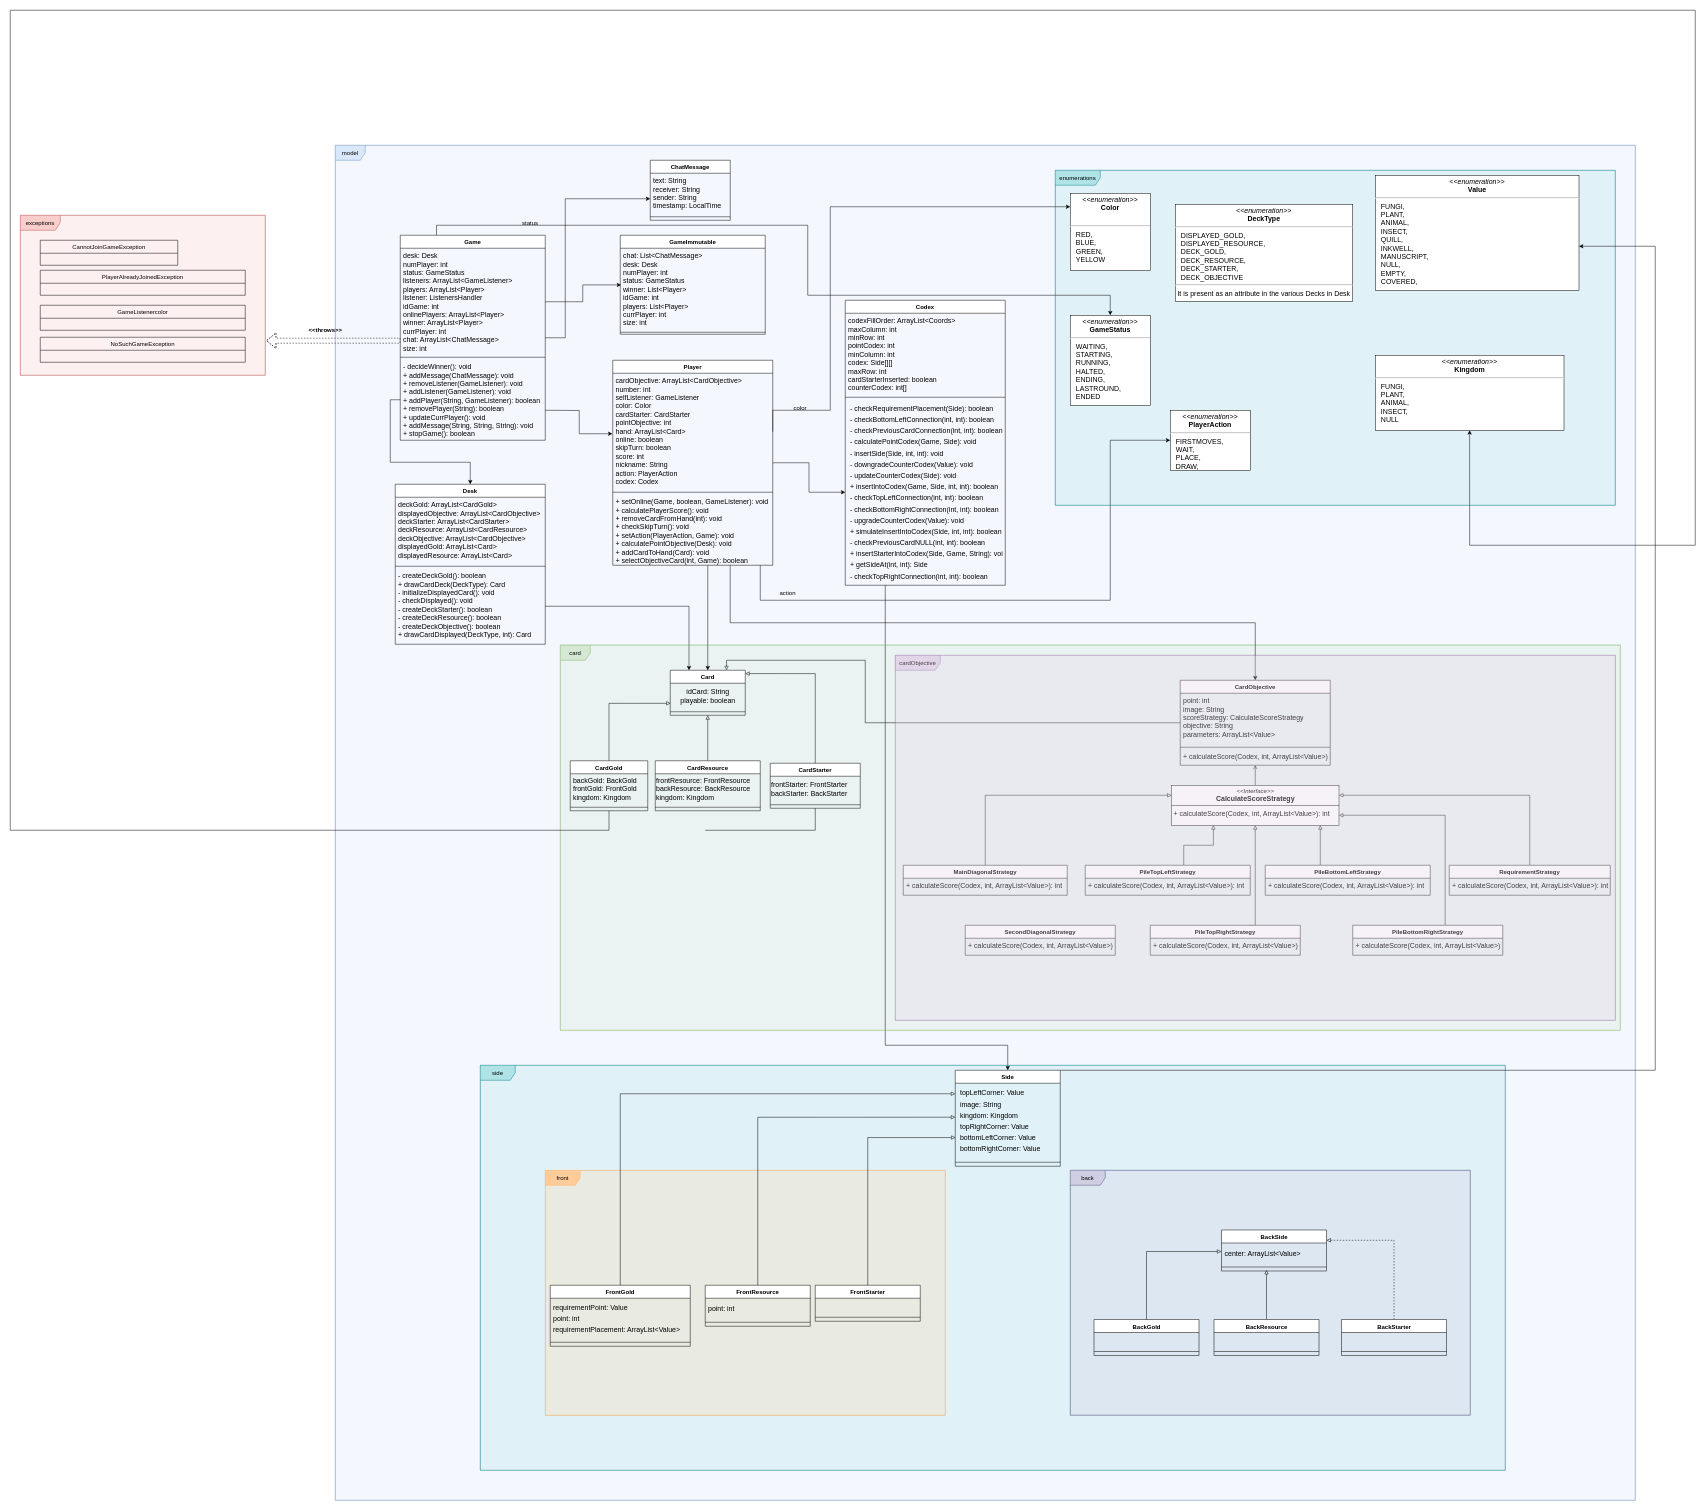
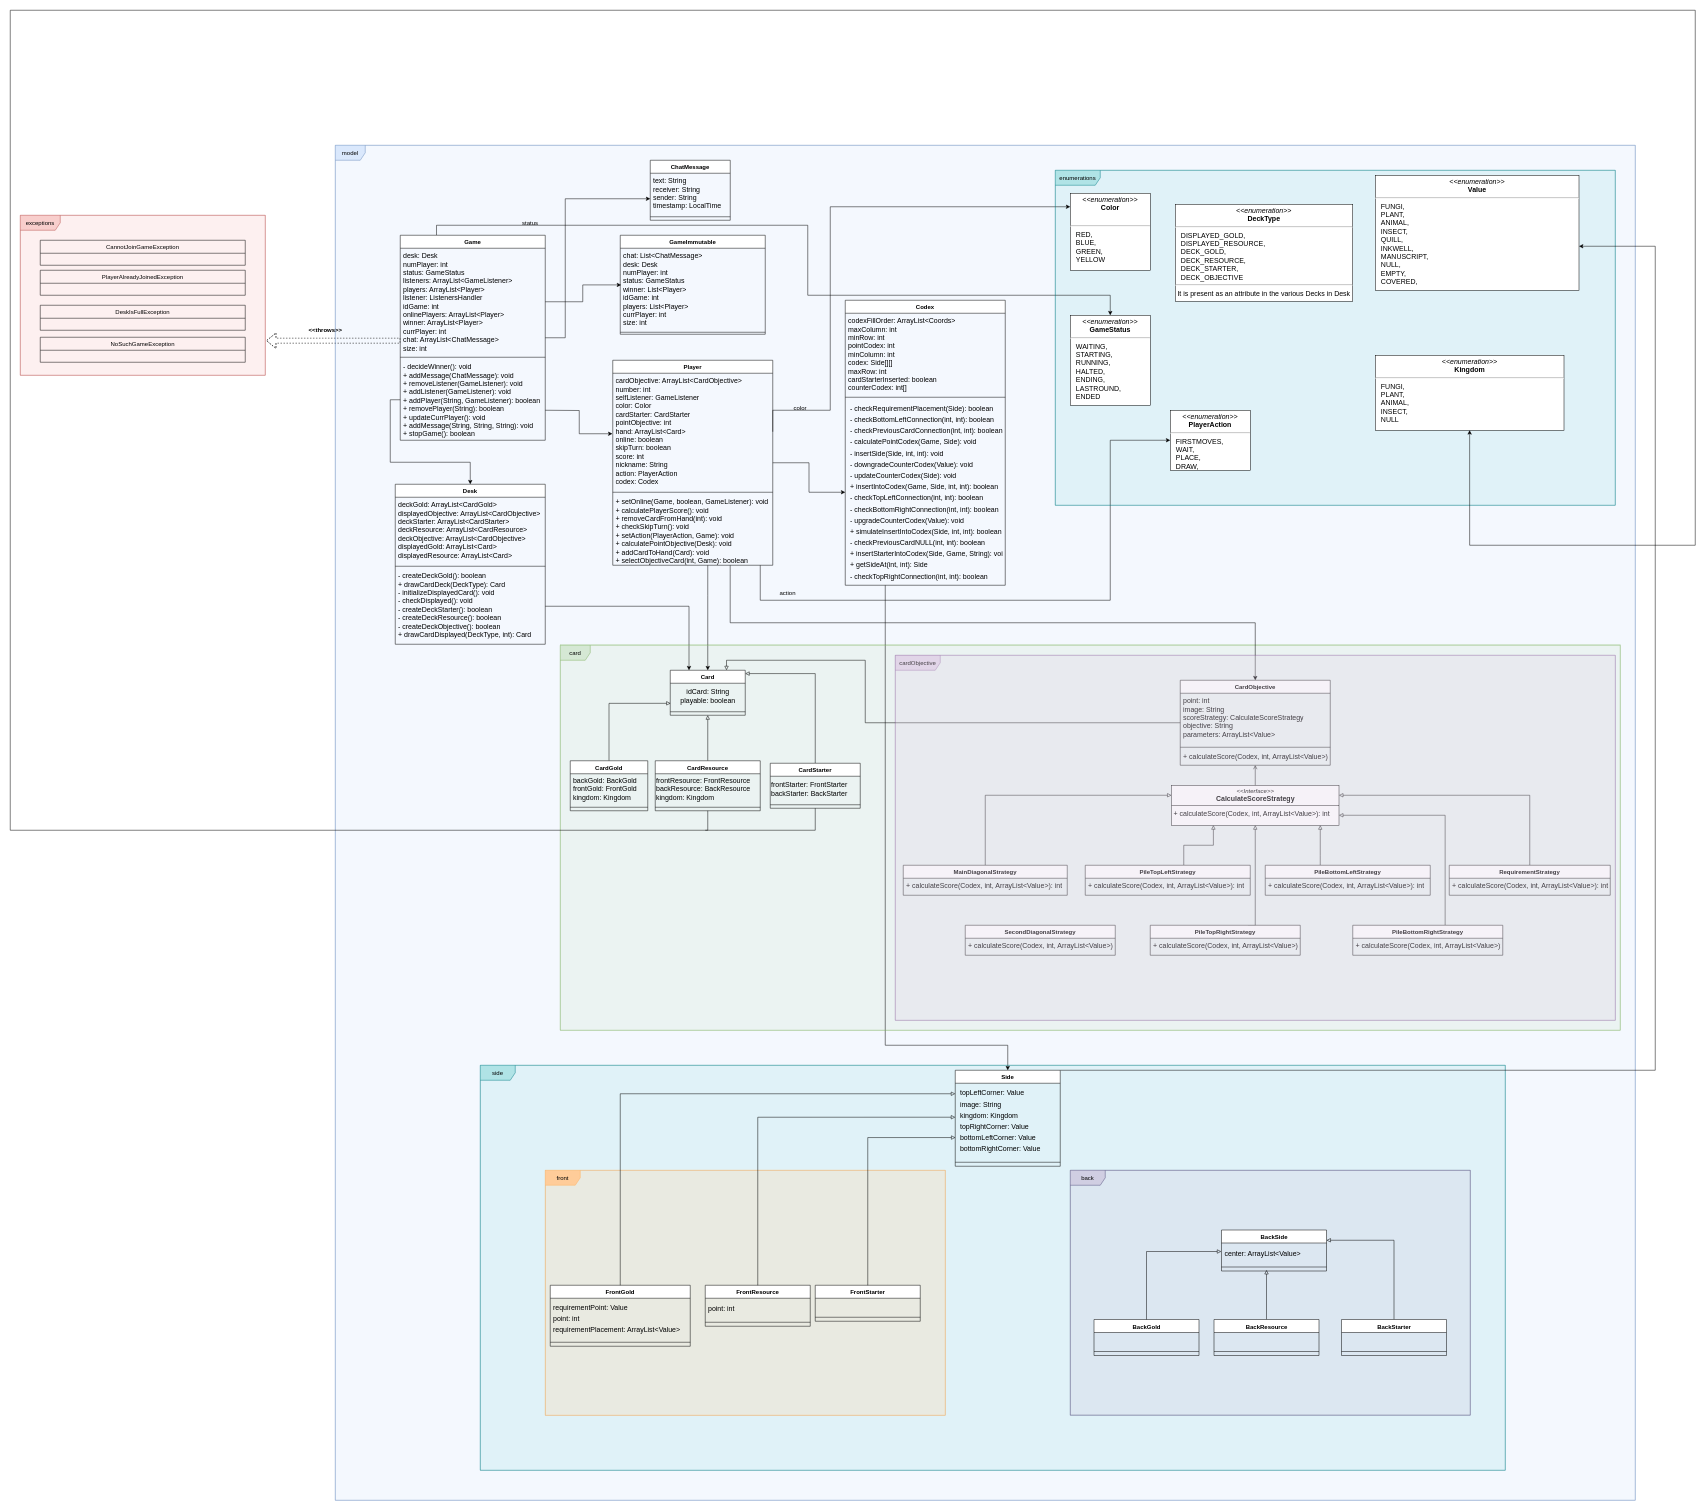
- <mxCell id="17" value="CannotJoinGameException" style="swimlane;fontStyle=0;childLayout=stackLayout;horizontal=1;startSize=26;fillColor=none;horizontalStack=0;resizeParent=1;resizeParentMax=0;resizeLast=0;collapsible=1;marginBottom=0;whiteSpace=wrap;html=1;" parent="1" vertex="1"><mxGeometry x="80" y="480" width="275" height="50" as="geometry" /></mxCell>
+ <mxCell id="17" value="CannotJoinGameException" style="swimlane;fontStyle=0;childLayout=stackLayout;horizontal=1;startSize=26;fillColor=none;horizontalStack=0;resizeParent=1;resizeParentMax=0;resizeLast=0;collapsible=1;marginBottom=0;whiteSpace=wrap;html=1;" parent="1" vertex="1"><mxGeometry x="80" y="480" width="410" height="50" as="geometry" /></mxCell>
- <mxCell id="19" value="GameListenercolor" style="swimlane;fontStyle=0;childLayout=stackLayout;horizontal=1;startSize=26;fillColor=none;horizontalStack=0;resizeParent=1;resizeParentMax=0;resizeLast=0;collapsible=1;marginBottom=0;whiteSpace=wrap;html=1;" parent="1" vertex="1"><mxGeometry x="80" y="610" width="410" height="50" as="geometry" /></mxCell>
+ <mxCell id="19" value="DeskIsFullException" style="swimlane;fontStyle=0;childLayout=stackLayout;horizontal=1;startSize=26;fillColor=none;horizontalStack=0;resizeParent=1;resizeParentMax=0;resizeLast=0;collapsible=1;marginBottom=0;whiteSpace=wrap;html=1;" parent="1" vertex="1"><mxGeometry x="80" y="610" width="410" height="50" as="geometry" /></mxCell>
- <mxCell id="56" style="edgeStyle=orthogonalEdgeStyle;rounded=0;orthogonalLoop=1;jettySize=auto;html=1;entryX=0.5;entryY=1;entryDx=0;entryDy=0;exitX=0.5;exitY=1;exitDx=0;exitDy=0;" parent="1" source="57" target="93" edge="1"><mxGeometry relative="1" as="geometry"><Array as="points"><mxPoint x="1218" y="1660" /><mxPoint x="20" y="1660" /><mxPoint x="20" y="20" /><mxPoint x="3390" y="20" /><mxPoint x="3390" y="1090" /><mxPoint x="2939" y="1090" /></Array></mxGeometry></mxCell>
+ <mxCell id="101" style="edgeStyle=orthogonalEdgeStyle;rounded=0;orthogonalLoop=1;jettySize=auto;html=1;entryX=0.5;entryY=1;entryDx=0;entryDy=0;exitX=0.5;exitY=1;exitDx=0;exitDy=0;" parent="1" source="102" target="93" edge="1"><mxGeometry relative="1" as="geometry"><Array as="points"><mxPoint x="1415" y="1660" /><mxPoint x="20" y="1660" /><mxPoint x="20" y="20" /><mxPoint x="3390" y="20" /><mxPoint x="3390" y="1090" /><mxPoint x="2939" y="1090" /></Array></mxGeometry></mxCell>
- <mxCell id="136" style="edgeStyle=orthogonalEdgeStyle;rounded=0;orthogonalLoop=1;jettySize=auto;html=1;entryX=1;entryY=0.25;entryDx=0;entryDy=0;exitX=0.5;exitY=0;exitDx=0;exitDy=0;endArrow=block;endFill=0;dashed=1;" parent="1" source="137" target="123" edge="1"><mxGeometry relative="1" as="geometry" /></mxCell>
+ <mxCell id="136" style="edgeStyle=orthogonalEdgeStyle;rounded=0;orthogonalLoop=1;jettySize=auto;html=1;entryX=1;entryY=0.25;entryDx=0;entryDy=0;exitX=0.5;exitY=0;exitDx=0;exitDy=0;endArrow=block;endFill=0;" parent="1" source="137" target="123" edge="1"><mxGeometry relative="1" as="geometry" /></mxCell>
